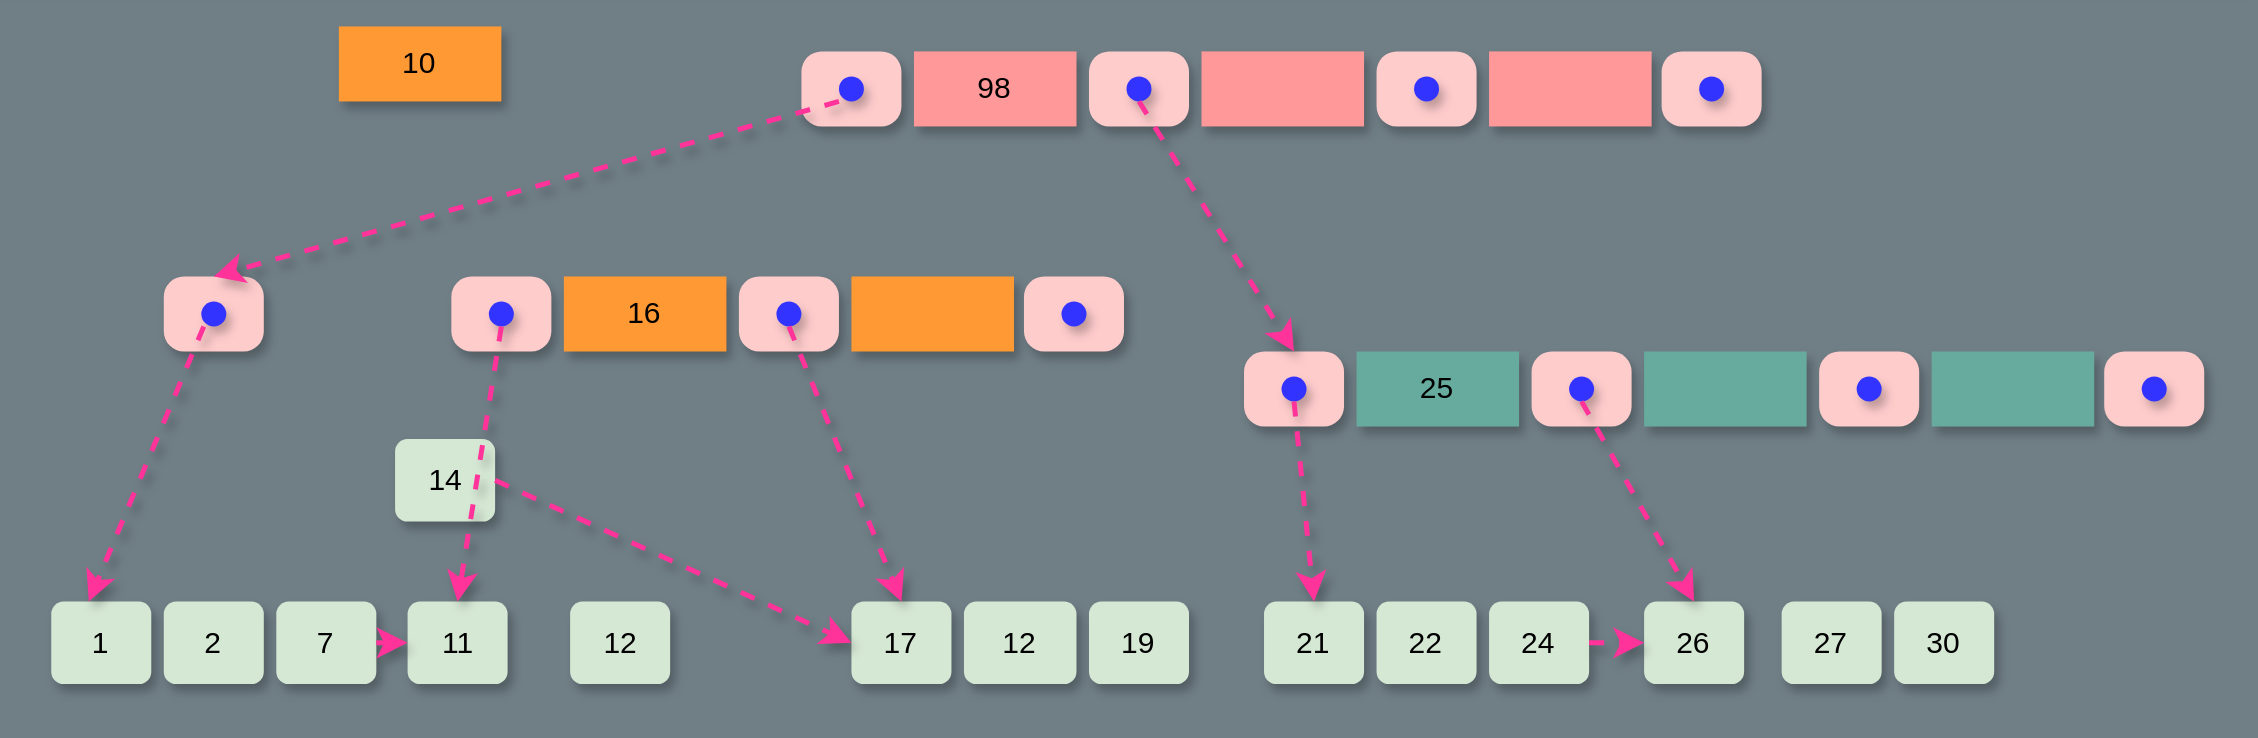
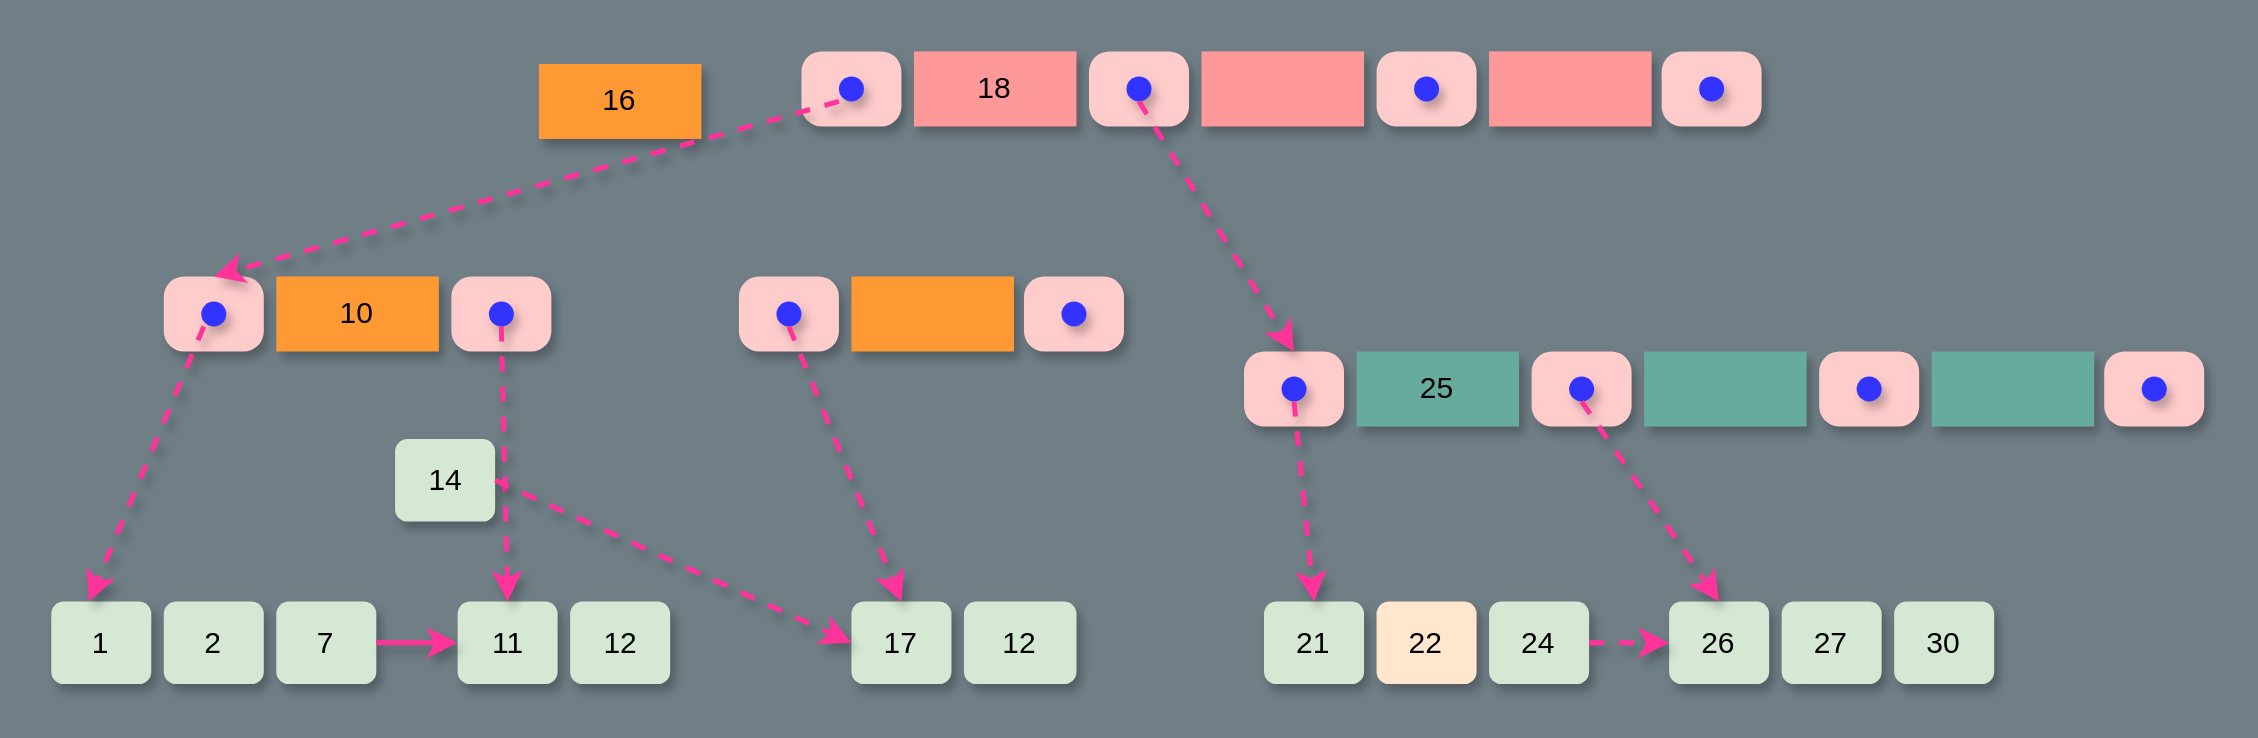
- <mxCell id="14" value="10" style="rounded=0;whiteSpace=wrap;html=1;fillColor=#FF9933;strokeColor=none;sketch=0;shadow=1;" parent="1" vertex="1"><mxGeometry x="135" y="10" width="65" height="30" as="geometry" /></mxCell>
+ <mxCell id="14" value="10" style="rounded=0;whiteSpace=wrap;html=1;fillColor=#FF9933;strokeColor=none;sketch=0;shadow=1;" parent="1" vertex="1"><mxGeometry x="110" y="110" width="65" height="30" as="geometry" /></mxCell>
- <mxCell id="3" value="98" style="rounded=0;whiteSpace=wrap;html=1;fillColor=#FF9999;strokeColor=none;sketch=0;shadow=1;" parent="1" vertex="1"><mxGeometry x="365" y="20" width="65" height="30" as="geometry" /></mxCell>
+ <mxCell id="3" value="18" style="rounded=0;whiteSpace=wrap;html=1;fillColor=#FF9999;strokeColor=none;sketch=0;shadow=1;" parent="1" vertex="1"><mxGeometry x="365" y="20" width="65" height="30" as="geometry" /></mxCell>
- <mxCell id="18" value="16" style="rounded=0;whiteSpace=wrap;html=1;fillColor=#FF9933;strokeColor=none;sketch=0;shadow=1;" parent="1" vertex="1"><mxGeometry x="225" y="110" width="65" height="30" as="geometry" /></mxCell>
+ <mxCell id="18" value="16" style="rounded=0;whiteSpace=wrap;html=1;fillColor=#FF9933;strokeColor=none;sketch=0;shadow=1;" parent="1" vertex="1"><mxGeometry x="215" y="25" width="65" height="30" as="geometry" /></mxCell>
- <mxCell id="38" value="11" style="rounded=1;whiteSpace=wrap;html=1;fillColor=#D5E8D4;strokeColor=none;shadow=1;comic=0;sketch=0;" parent="1" vertex="1"><mxGeometry x="162.5" y="240" width="40" height="33" as="geometry" /></mxCell>
+ <mxCell id="38" value="11" style="rounded=1;whiteSpace=wrap;html=1;fillColor=#D5E8D4;strokeColor=none;shadow=1;comic=0;sketch=0;" parent="1" vertex="1"><mxGeometry x="182.5" y="240" width="40" height="33" as="geometry" /></mxCell>
- <mxCell id="43" value="19" style="rounded=1;whiteSpace=wrap;html=1;fillColor=#D5E8D4;strokeColor=none;shadow=1;comic=0;sketch=0;" parent="1" vertex="1"><mxGeometry x="435" y="240" width="40" height="33" as="geometry" /></mxCell>
- <mxCell id="45" value="22" style="rounded=1;whiteSpace=wrap;html=1;fillColor=#D5E8D4;strokeColor=none;shadow=1;comic=0;sketch=0;" parent="1" vertex="1"><mxGeometry x="550" y="240" width="40" height="33" as="geometry" /></mxCell>
+ <mxCell id="45" value="22" style="rounded=1;whiteSpace=wrap;html=1;fillColor=#ffe6cc;strokeColor=none;shadow=1;comic=0;sketch=0;" parent="1" vertex="1"><mxGeometry x="550" y="240" width="40" height="33" as="geometry" /></mxCell>
- <mxCell id="47" value="26" style="rounded=1;whiteSpace=wrap;html=1;fillColor=#D5E8D4;strokeColor=none;shadow=1;comic=0;sketch=0;" parent="1" vertex="1"><mxGeometry x="657" y="240" width="40" height="33" as="geometry" /></mxCell>
+ <mxCell id="47" value="26" style="rounded=1;whiteSpace=wrap;html=1;fillColor=#D5E8D4;strokeColor=none;shadow=1;comic=0;sketch=0;" parent="1" vertex="1"><mxGeometry x="667" y="240" width="40" height="33" as="geometry" /></mxCell>
